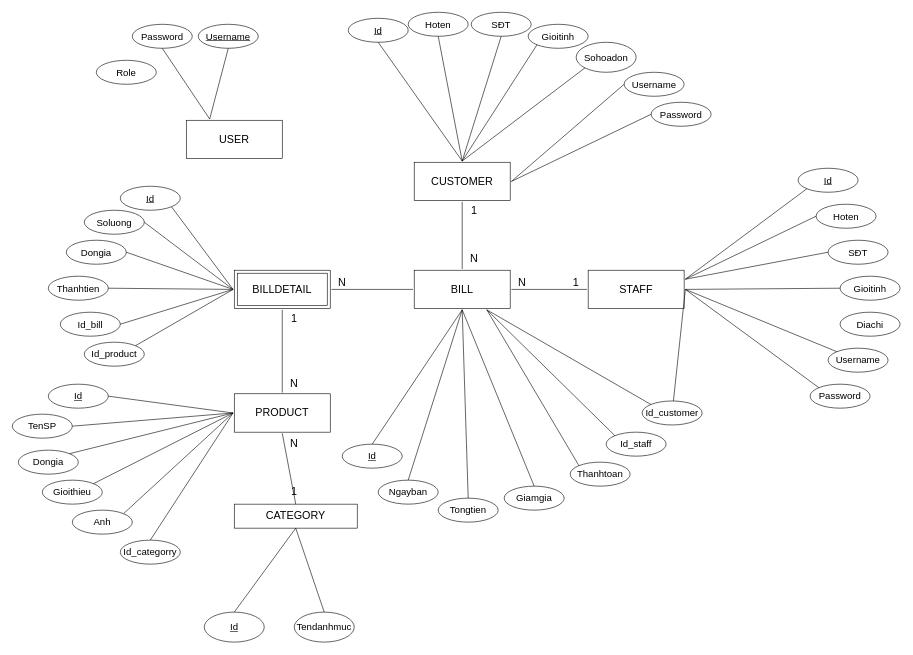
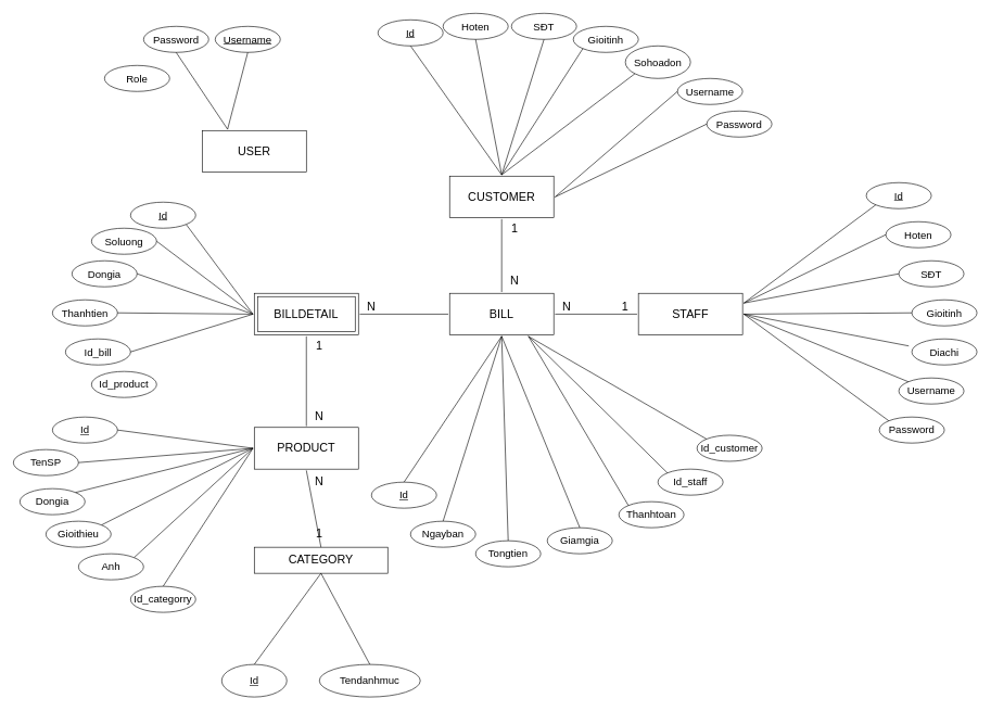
- <mxCell id="44" value="" style="endArrow=none;html=1;fontSize=14;exitX=1;exitY=0;exitDx=0;exitDy=0;entryX=0;entryY=0.5;entryDx=0;entryDy=0;" parent="1" source="15" target="26" edge="1"><mxGeometry width="50" height="50" relative="1" as="geometry"><mxPoint x="360" y="540" as="sourcePoint" /><mxPoint x="410" y="490" as="targetPoint" /></mxGeometry></mxCell>
- <mxCell id="74" value="" style="endArrow=none;html=1;fontSize=14;exitX=1;exitY=0.5;exitDx=0;exitDy=0;" parent="1" source="30" target="91" edge="1"><mxGeometry width="50" height="50" relative="1" as="geometry"><mxPoint x="970" y="390" as="sourcePoint" /><mxPoint x="1020" y="340" as="targetPoint" /></mxGeometry></mxCell>
+ <mxCell id="74" value="" style="endArrow=none;html=1;fontSize=14;entryX=-0.047;entryY=0.271;entryDx=0;entryDy=0;entryPerimeter=0;exitX=1;exitY=0.5;exitDx=0;exitDy=0;" parent="1" source="30" target="67" edge="1"><mxGeometry width="50" height="50" relative="1" as="geometry"><mxPoint x="970" y="390" as="sourcePoint" /><mxPoint x="1020" y="340" as="targetPoint" /></mxGeometry></mxCell>
- <mxCell id="51" value="Tendanhmuc" style="ellipse;whiteSpace=wrap;html=1;rounded=0;glass=0;sketch=0;fontSize=16;" parent="1" vertex="1"><mxGeometry x="490" y="1020" width="100" height="50" as="geometry" /></mxCell>
+ <mxCell id="51" value="Tendanhmuc" style="ellipse;whiteSpace=wrap;html=1;rounded=0;glass=0;sketch=0;fontSize=16;" parent="1" vertex="1"><mxGeometry x="490" y="1020" width="155" height="50" as="geometry" /></mxCell>
